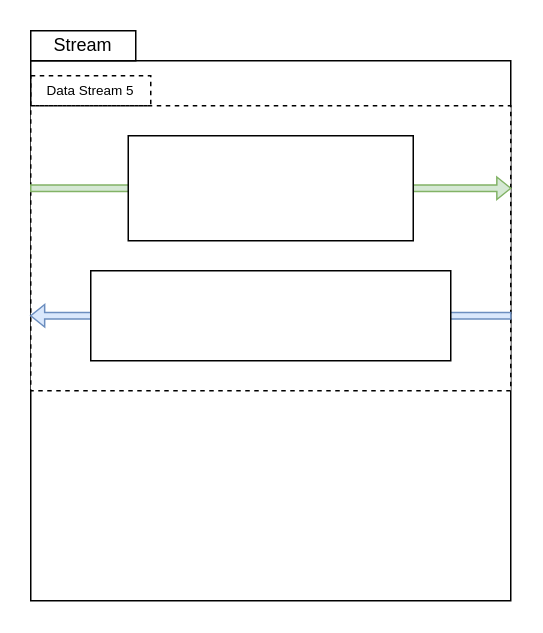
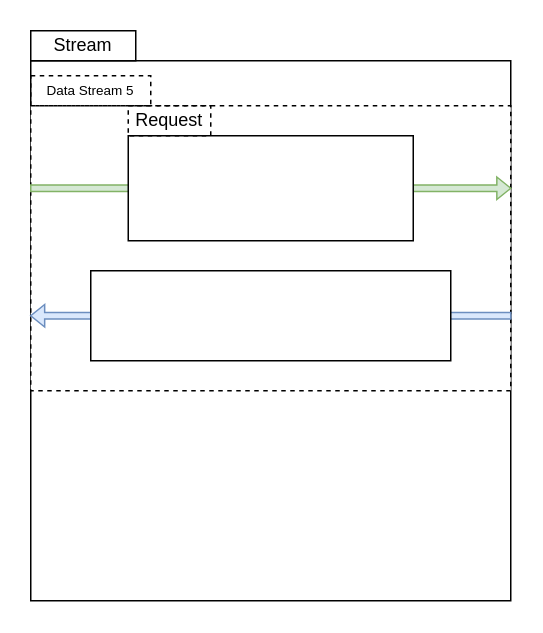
+ <mxCell id="10" value="Request" style="text;html=1;strokeColor=default;fillColor=none;align=center;verticalAlign=middle;whiteSpace=wrap;rounded=0;fontSize=12;dashed=1;" vertex="1" parent="1"><mxGeometry x="85" y="70" width="55" height="20" as="geometry" /></mxCell>
